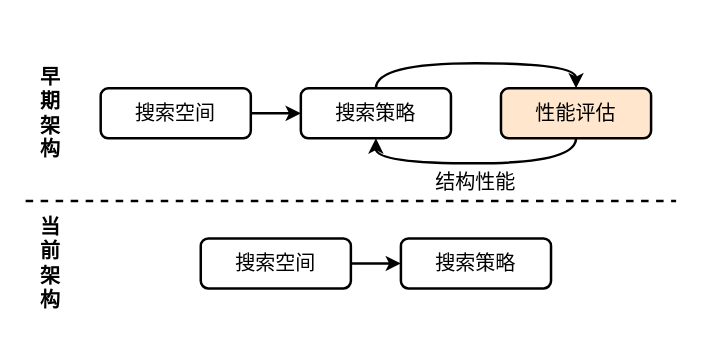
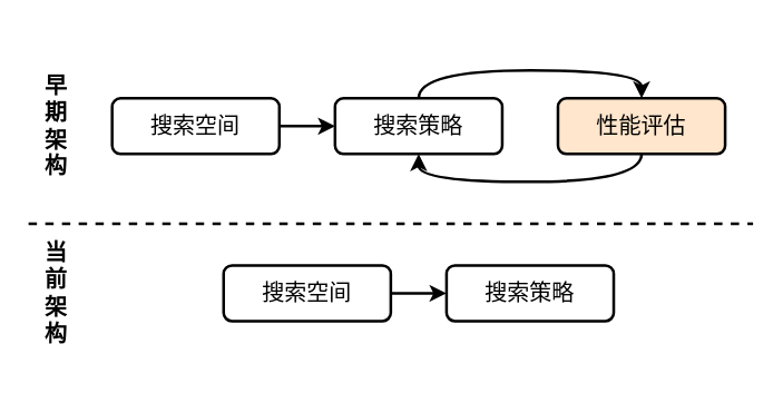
- <mxCell id="12" value="结构性能" style="text;html=1;align=center;verticalAlign=middle;whiteSpace=wrap;rounded=0;fontSize=16;strokeWidth=2;" parent="1" vertex="1"><mxGeometry x="320" y="130" width="120" height="30" as="geometry" /></mxCell>
